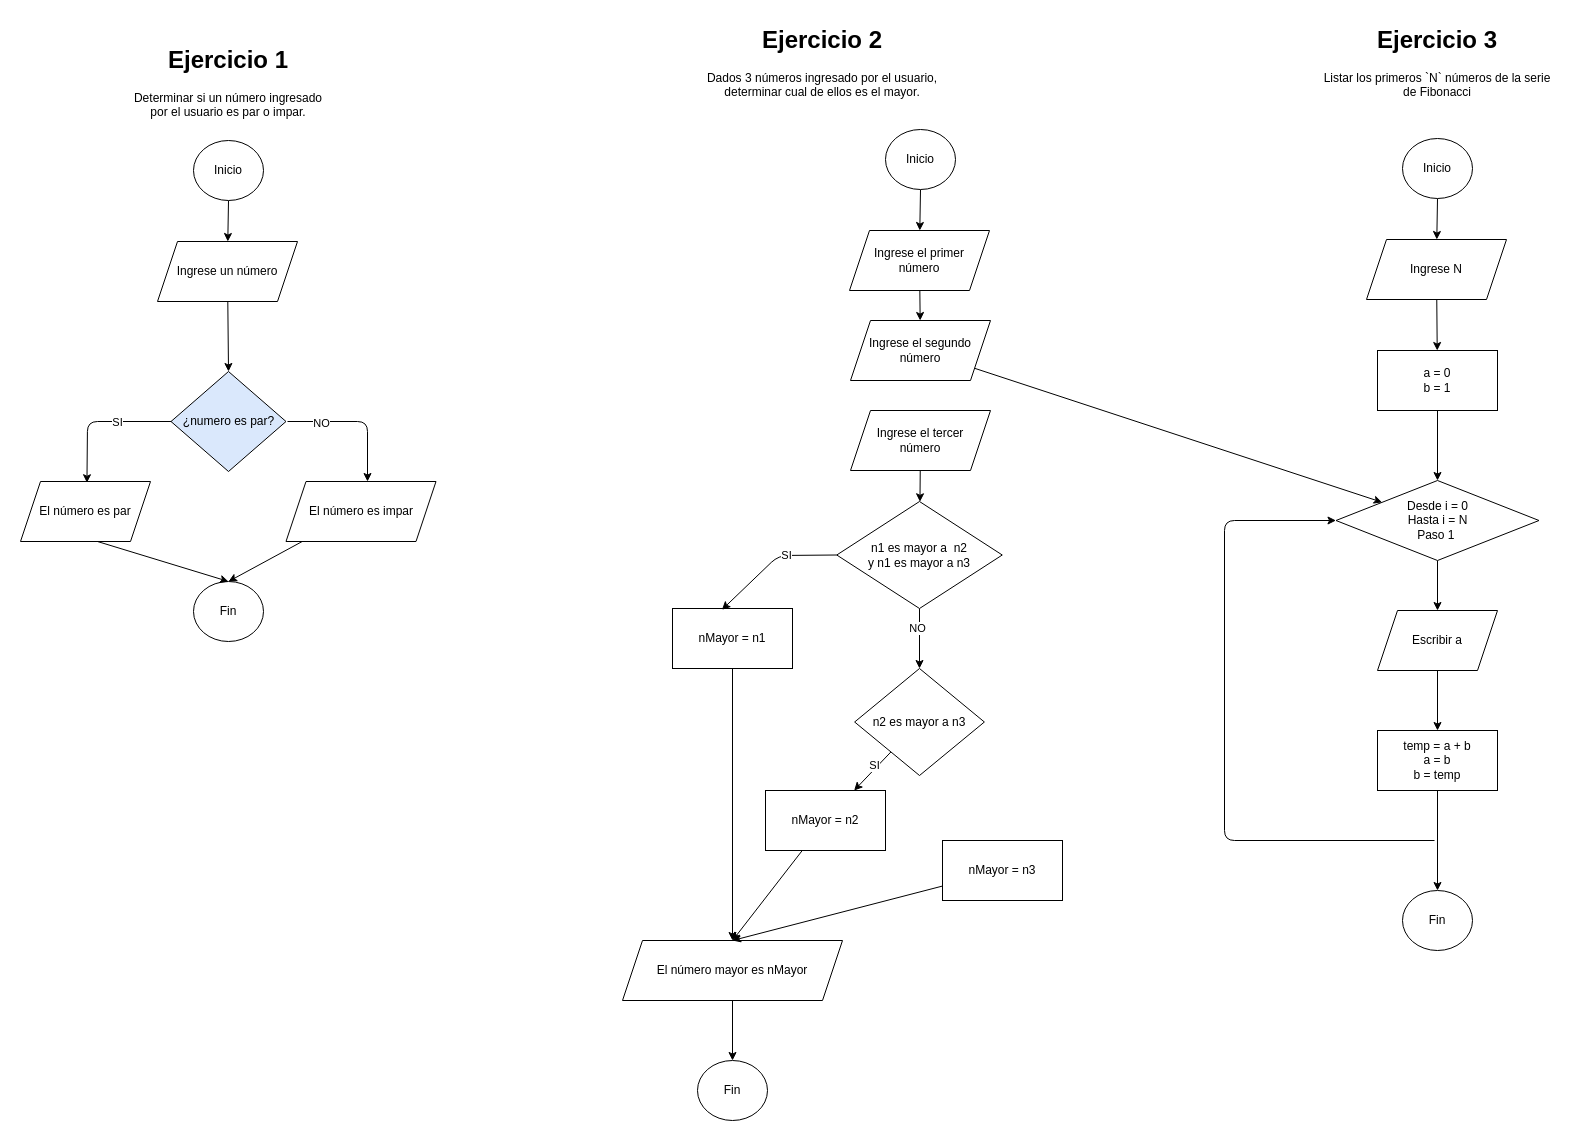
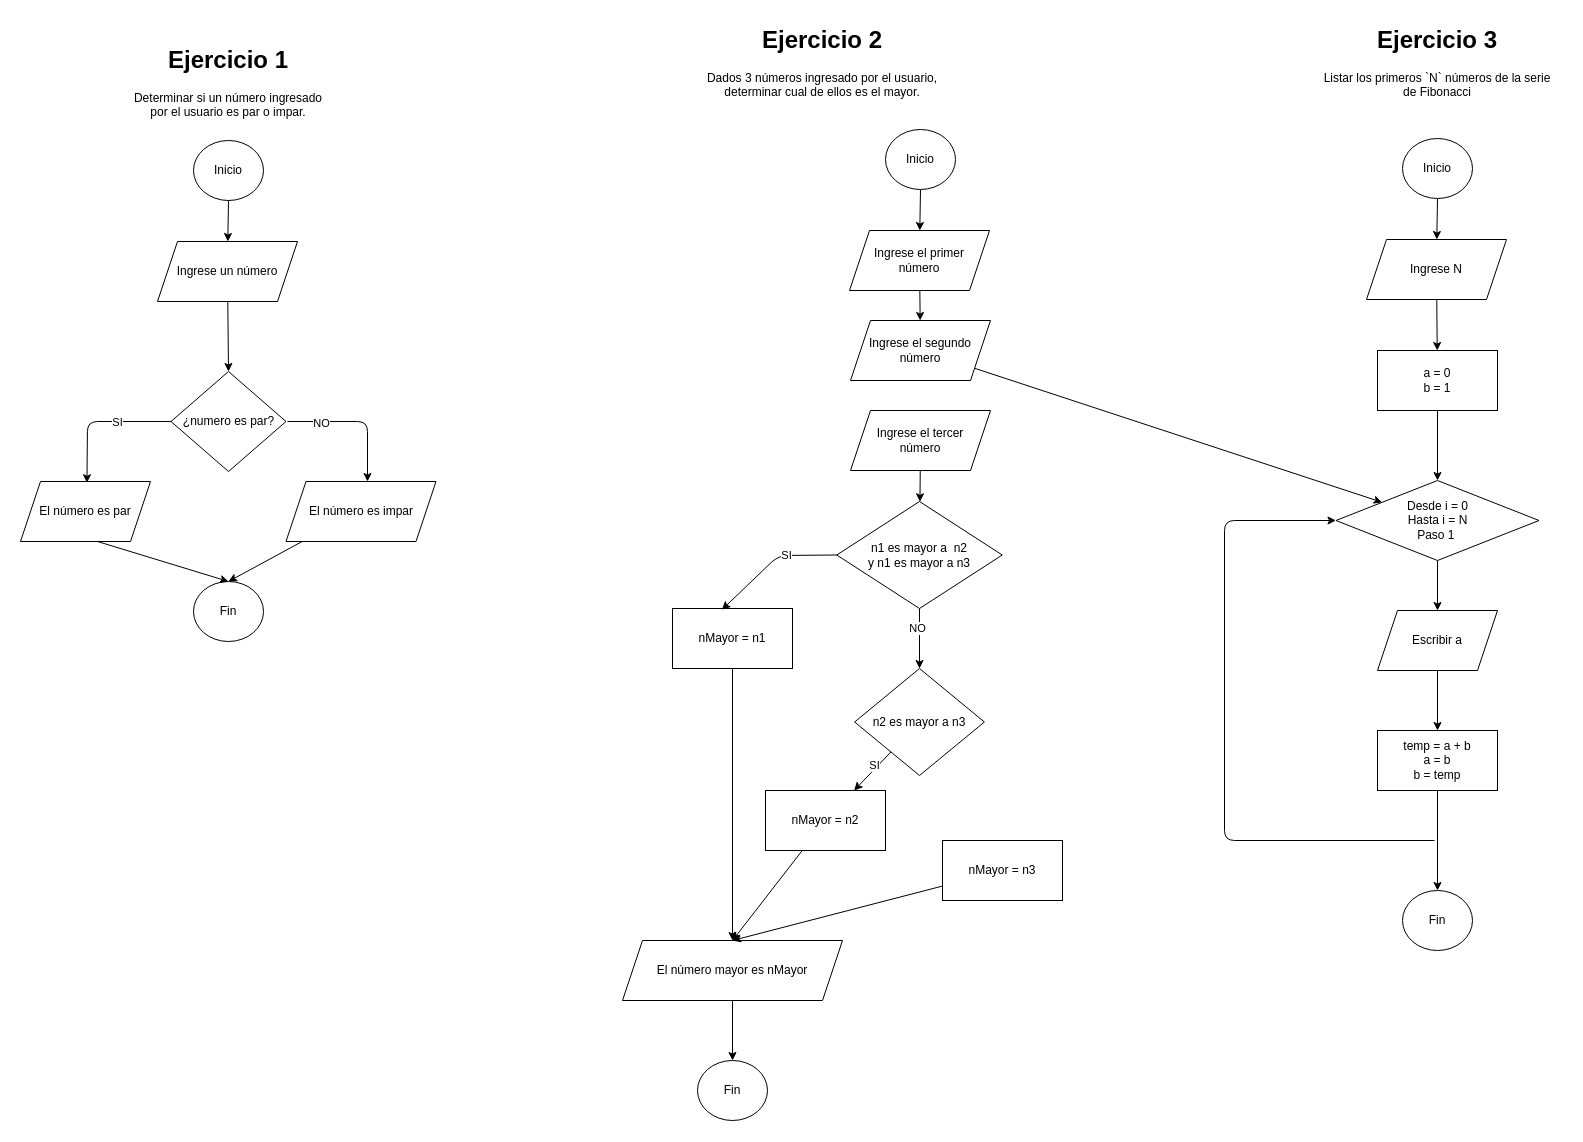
- <mxCell id="14" value="¿numero es par?" style="rhombus;whiteSpace=wrap;html=1;fillColor=#dae8fc;" parent="1" vertex="1"><mxGeometry x="170.5" y="371" width="115" height="100" as="geometry" /></mxCell>
+ <mxCell id="14" value="¿numero es par?" style="rhombus;whiteSpace=wrap;html=1;" parent="1" vertex="1"><mxGeometry x="170.5" y="371" width="115" height="100" as="geometry" /></mxCell>
